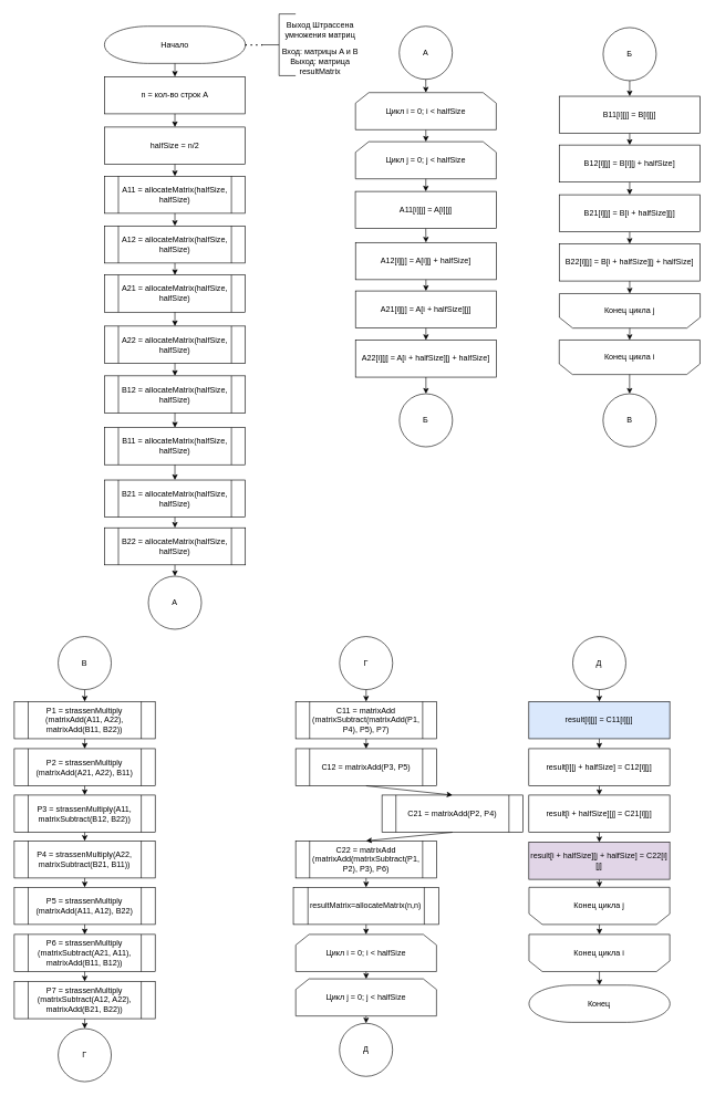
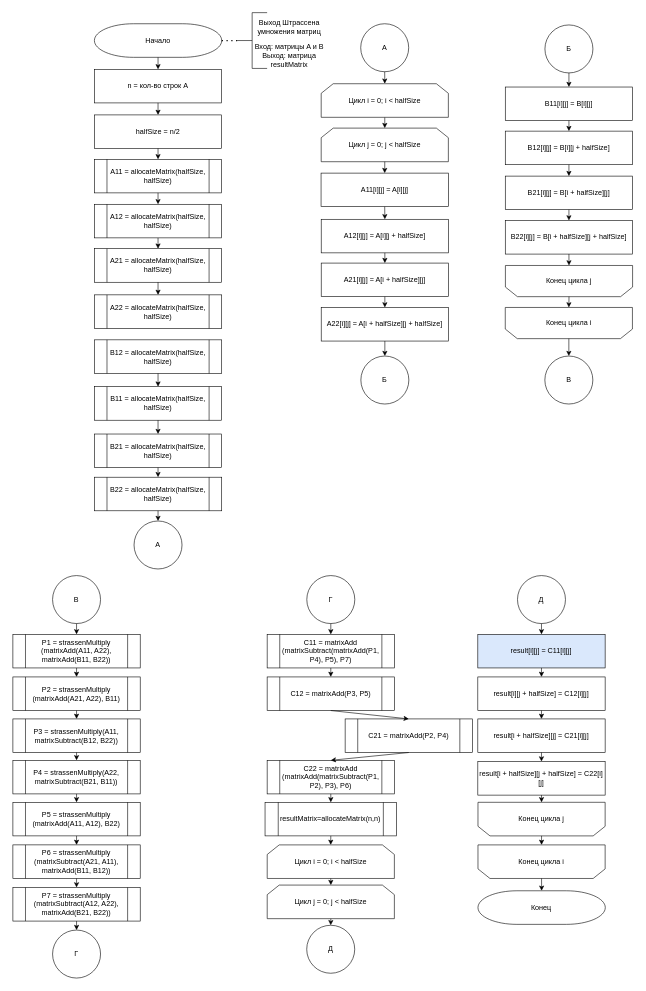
- <mxCell id="82" value="" style="endArrow=classic;html=1;rounded=0;entryX=0.5;entryY=0;entryDx=0;entryDy=0;exitX=0.5;exitY=1;exitDx=0;exitDy=0;" edge="1" parent="1" source="79" target="81"><mxGeometry width="50" height="50" relative="1" as="geometry"><mxPoint x="489" y="561" as="sourcePoint" /><mxPoint x="539" y="511" as="targetPoint" /></mxGeometry></mxCell>
- <mxCell id="87" value="&lt;div&gt;&lt;span style=&quot;background-color: initial;&quot;&gt;result[i + halfSize][j + halfSize] = C22[i][j]&lt;/span&gt;&lt;br&gt;&lt;/div&gt;" style="rounded=0;whiteSpace=wrap;html=1;rotation=0;fillColor=#e1d5e7;" vertex="1" parent="1"><mxGeometry x="796.13" y="1269" width="212.25" height="56" as="geometry" /></mxCell>
+ <mxCell id="87" value="&lt;div&gt;&lt;span style=&quot;background-color: initial;&quot;&gt;result[i + halfSize][j + halfSize] = C22[i][j]&lt;/span&gt;&lt;br&gt;&lt;/div&gt;" style="rounded=0;whiteSpace=wrap;html=1;rotation=0;" vertex="1" parent="1"><mxGeometry x="796.13" y="1269" width="212.25" height="56" as="geometry" /></mxCell>
